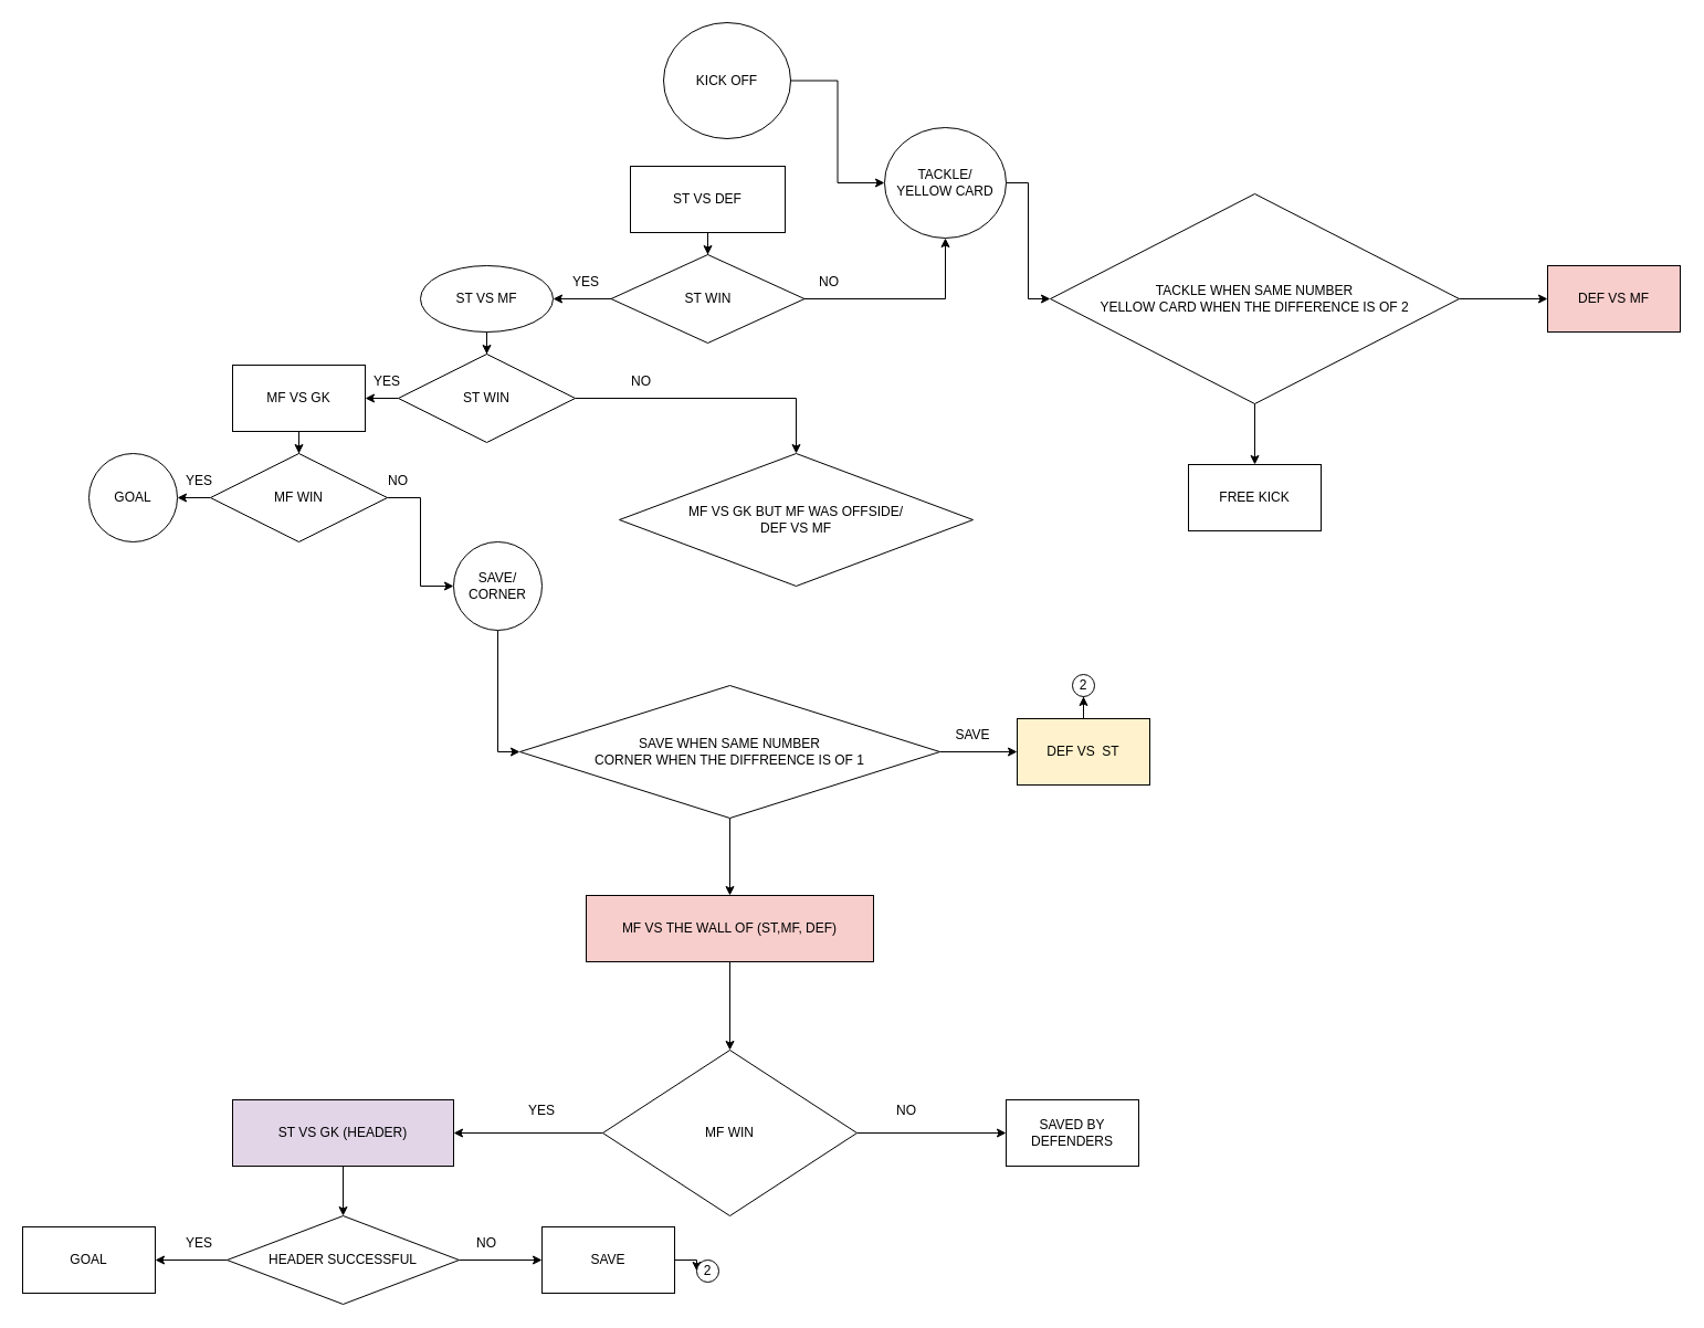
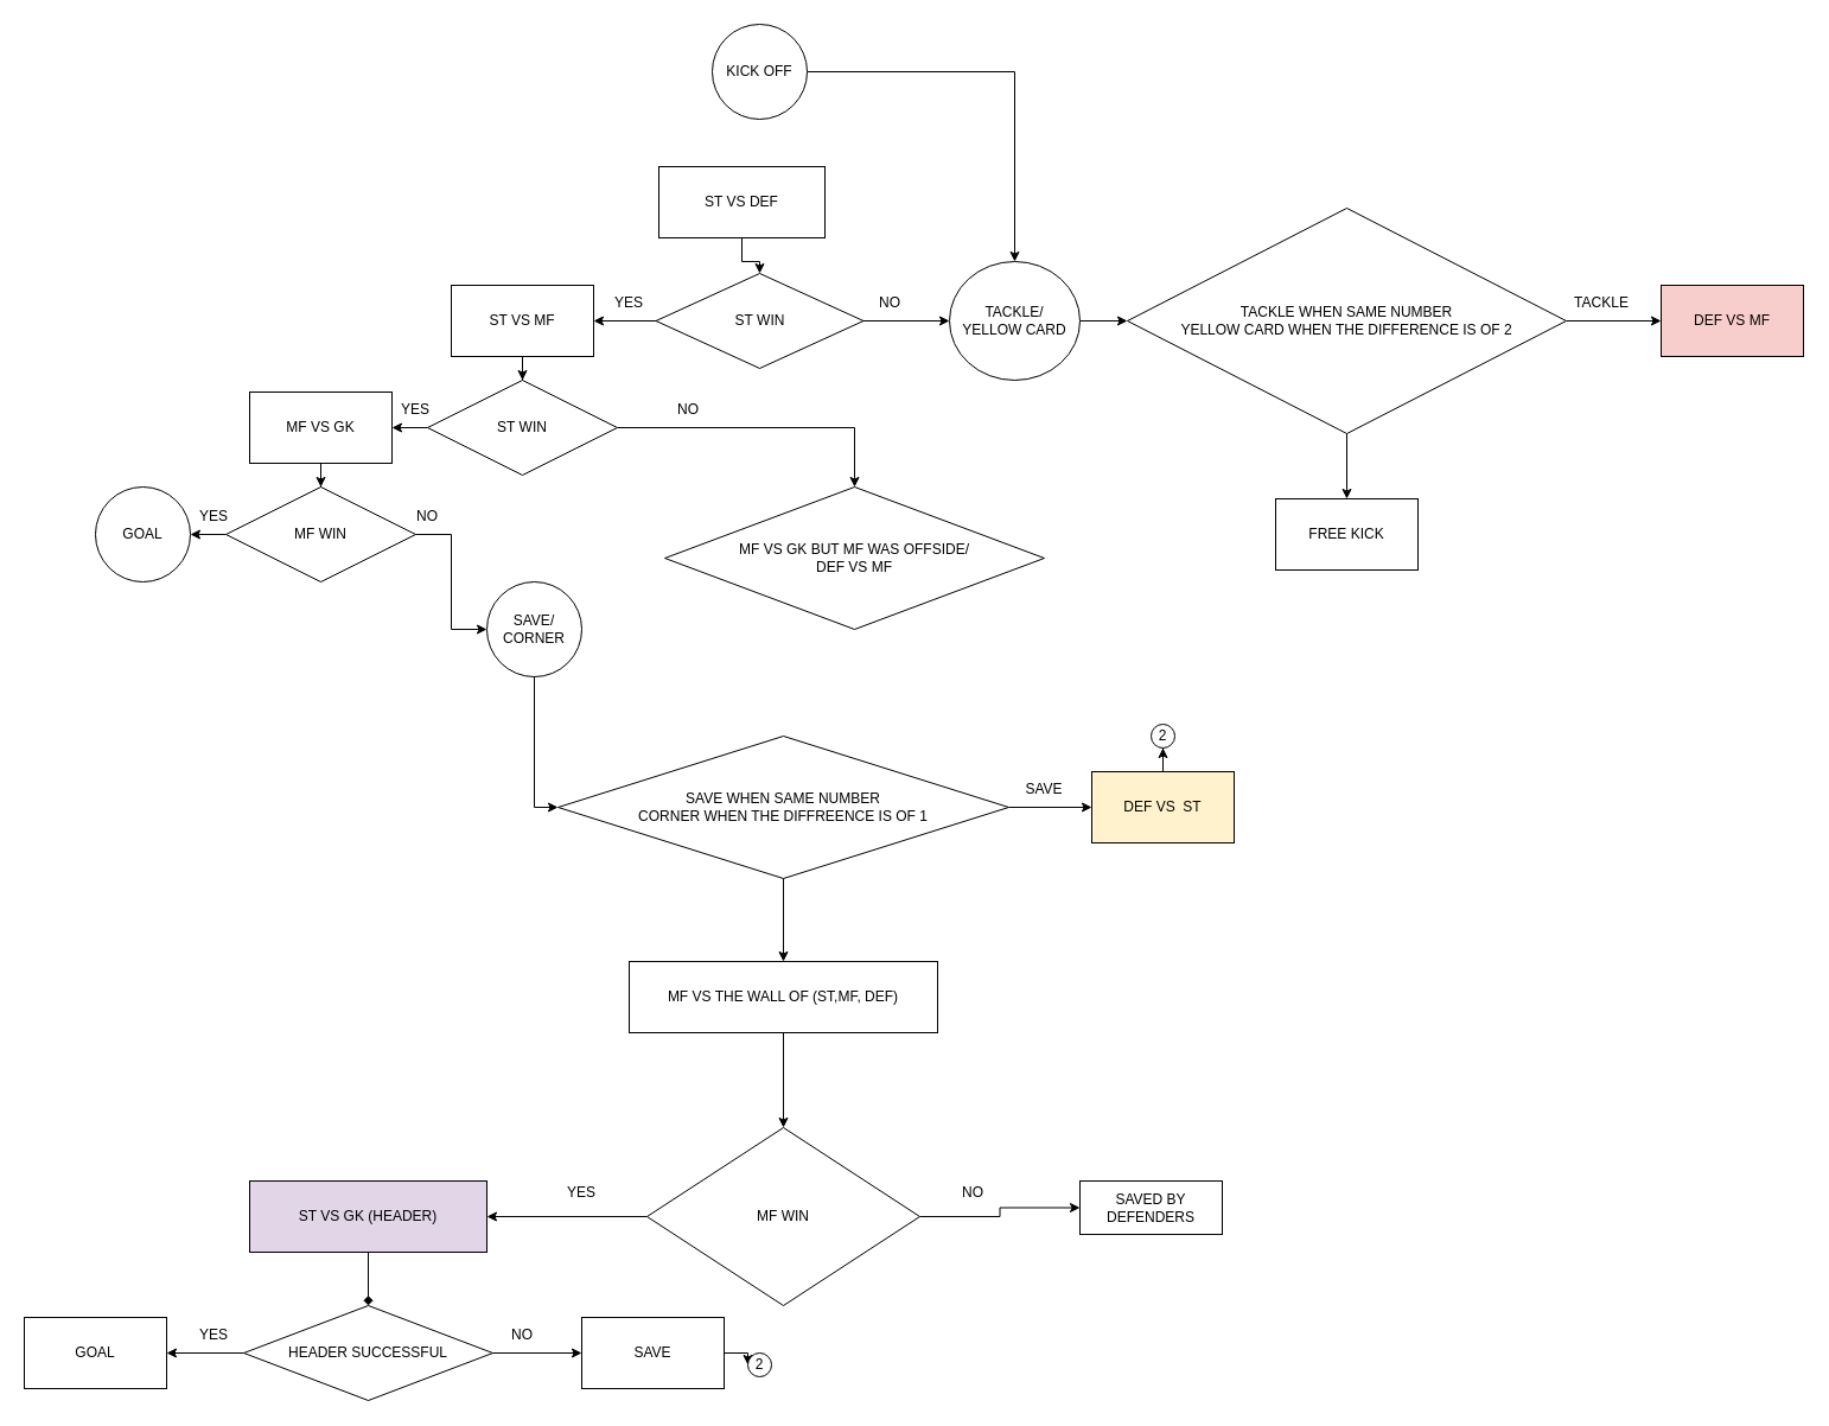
- <mxCell id="40" value="KICK OFF" style="ellipse;whiteSpace=wrap;html=1;rounded=0;" vertex="1" parent="1"><mxGeometry x="600" y="20" width="115" height="105" as="geometry" /></mxCell>
+ <mxCell id="40" value="KICK OFF" style="ellipse;whiteSpace=wrap;html=1;rounded=0;" vertex="1" parent="1"><mxGeometry x="600" y="20" width="80" height="80" as="geometry" /></mxCell>
- <mxCell id="31" value="TACKLE/&lt;div&gt;YELLOW CARD&lt;/div&gt;" style="ellipse;whiteSpace=wrap;html=1;rounded=0;" vertex="1" parent="1"><mxGeometry x="800" y="115" width="110" height="100" as="geometry" /></mxCell>
+ <mxCell id="31" value="TACKLE/&lt;div&gt;YELLOW CARD&lt;/div&gt;" style="ellipse;whiteSpace=wrap;html=1;rounded=0;" vertex="1" parent="1"><mxGeometry x="800" y="220" width="110" height="100" as="geometry" /></mxCell>
- <mxCell id="3" value="ST VS DEF" style="rounded=0;whiteSpace=wrap;html=1;" vertex="1" parent="1"><mxGeometry x="570" y="150" width="140" height="60" as="geometry" /></mxCell>
+ <mxCell id="3" value="ST VS DEF" style="rounded=0;whiteSpace=wrap;html=1;" vertex="1" parent="1"><mxGeometry x="555" y="140" width="140" height="60" as="geometry" /></mxCell>
+ <mxCell id="34" value="TACKLE" style="text;html=1;whiteSpace=wrap;strokeColor=none;fillColor=none;align=center;verticalAlign=middle;rounded=0;" vertex="1" parent="1"><mxGeometry x="1320" y="240" width="60" height="30" as="geometry" /></mxCell>
- <mxCell id="8" value="ST VS MF" style="ellipse;whiteSpace=wrap;html=1;" vertex="1" parent="1"><mxGeometry x="380" y="240" width="120" height="60" as="geometry" /></mxCell>
+ <mxCell id="8" value="ST VS MF" style="whiteSpace=wrap;html=1;rounded=0;" vertex="1" parent="1"><mxGeometry x="380" y="240" width="120" height="60" as="geometry" /></mxCell>
- <mxCell id="42" value="MF VS THE WALL OF (ST,MF, DEF)" style="whiteSpace=wrap;html=1;rounded=0;fillColor=#f8cecc;" vertex="1" parent="1"><mxGeometry x="530" y="810" width="260" height="60" as="geometry" /></mxCell>
+ <mxCell id="42" value="MF VS THE WALL OF (ST,MF, DEF)" style="whiteSpace=wrap;html=1;rounded=0;" vertex="1" parent="1"><mxGeometry x="530" y="810" width="260" height="60" as="geometry" /></mxCell>
- <mxCell id="51" value="SAVED BY DEFENDERS" style="whiteSpace=wrap;html=1;rounded=0;" vertex="1" parent="1"><mxGeometry x="910" y="995" width="120" height="60" as="geometry" /></mxCell>
+ <mxCell id="51" value="SAVED BY DEFENDERS" style="whiteSpace=wrap;html=1;rounded=0;" vertex="1" parent="1"><mxGeometry x="910" y="995" width="120" height="45" as="geometry" /></mxCell>
- <mxCell id="48" value="" style="edgeStyle=orthogonalEdgeStyle;rounded=0;orthogonalLoop=1;jettySize=auto;html=1;" edge="1" parent="1" source="49" target="55"><mxGeometry relative="1" as="geometry" /></mxCell>
+ <mxCell id="48" value="" style="edgeStyle=orthogonalEdgeStyle;rounded=0;orthogonalLoop=1;jettySize=auto;html=1;endArrow=diamond;" edge="1" parent="1" source="49" target="55"><mxGeometry relative="1" as="geometry" /></mxCell>
